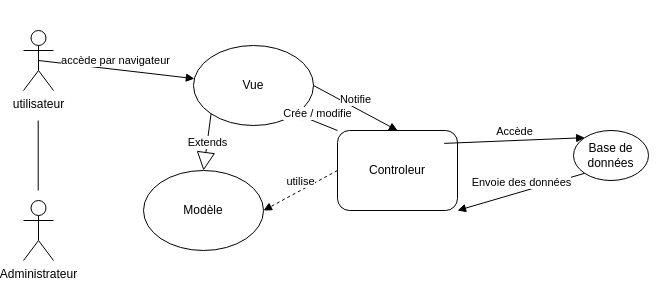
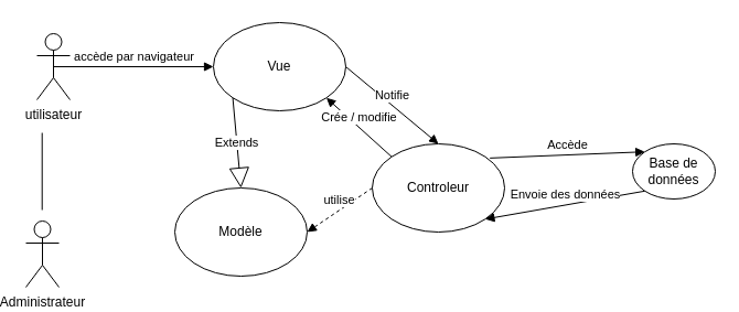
- <mxCell id="2" value="utilisateur" style="shape=umlActor;verticalLabelPosition=bottom;verticalAlign=top;html=1;outlineConnect=0;" parent="1" vertex="1"><mxGeometry x="20" y="30" width="30" height="60" as="geometry" /></mxCell>
+ <mxCell id="2" value="utilisateur" style="shape=umlActor;verticalLabelPosition=bottom;verticalAlign=top;html=1;outlineConnect=0;" parent="1" vertex="1"><mxGeometry x="30" y="30" width="30" height="60" as="geometry" /></mxCell>
- <mxCell id="3" value="Vue" style="ellipse;whiteSpace=wrap;html=1;" parent="1" vertex="1"><mxGeometry x="190" y="45" width="120" height="80" as="geometry" /></mxCell>
+ <mxCell id="3" value="Vue" style="ellipse;whiteSpace=wrap;html=1;" parent="1" vertex="1"><mxGeometry x="190" y="20" width="120" height="80" as="geometry" /></mxCell>
- <mxCell id="5" value="Controleur" style="whiteSpace=wrap;html=1;rounded=1;" parent="1" vertex="1"><mxGeometry x="334" y="130" width="120" height="80" as="geometry" /></mxCell>
+ <mxCell id="5" value="Controleur" style="ellipse;whiteSpace=wrap;html=1;" parent="1" vertex="1"><mxGeometry x="334" y="130" width="120" height="80" as="geometry" /></mxCell>
- <mxCell id="4" value="Modèle" style="ellipse;whiteSpace=wrap;html=1;" parent="1" vertex="1"><mxGeometry x="140" y="170" width="120" height="80" as="geometry" /></mxCell>
+ <mxCell id="4" value="Modèle" style="ellipse;whiteSpace=wrap;html=1;" parent="1" vertex="1"><mxGeometry x="155" y="170" width="120" height="80" as="geometry" /></mxCell>
